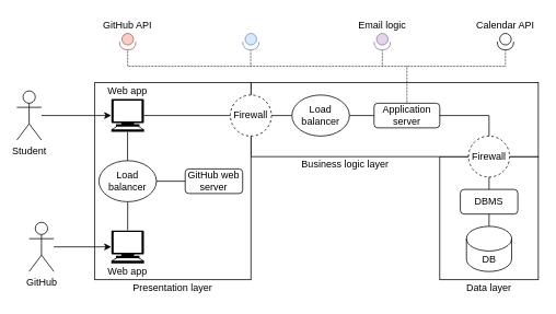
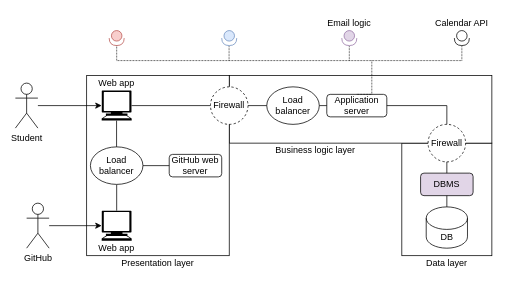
- <mxCell id="26" value="GitHub API" style="text;html=1;strokeColor=none;fillColor=none;align=center;verticalAlign=middle;whiteSpace=wrap;rounded=0;" vertex="1" parent="1"><mxGeometry x="115" y="20" width="80" height="20" as="geometry" /></mxCell>
- <mxCell id="14" value="Application server" style="rounded=1;whiteSpace=wrap;html=1;" vertex="1" parent="1"><mxGeometry x="455" y="125" width="80" height="30" as="geometry" /></mxCell>
+ <mxCell id="14" value="Application server" style="rounded=1;whiteSpace=wrap;html=1;" vertex="1" parent="1"><mxGeometry x="435" y="125" width="80" height="30" as="geometry" /></mxCell>
- <mxCell id="16" value="DBMS" style="rounded=1;whiteSpace=wrap;html=1;" vertex="1" parent="1"><mxGeometry x="560" y="230" width="70" height="30" as="geometry" /></mxCell>
+ <mxCell id="16" value="DBMS" style="rounded=1;whiteSpace=wrap;html=1;fillColor=#e1d5e7;" vertex="1" parent="1"><mxGeometry x="560" y="230" width="70" height="30" as="geometry" /></mxCell>
